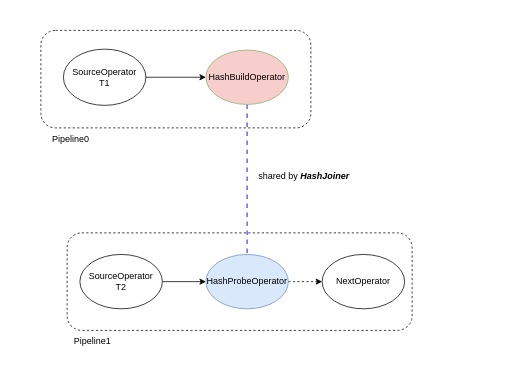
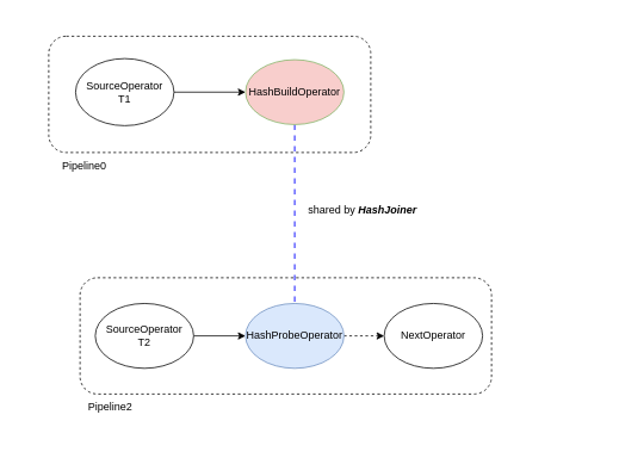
- <mxCell id="14" value="Pipeline1" style="text;html=1;strokeColor=none;fillColor=none;align=center;verticalAlign=middle;whiteSpace=wrap;rounded=0;" parent="1" vertex="1"><mxGeometry x="93" y="440" width="60" height="30" as="geometry" /></mxCell>
+ <mxCell id="14" value="Pipeline2" style="text;html=1;strokeColor=none;fillColor=none;align=center;verticalAlign=middle;whiteSpace=wrap;rounded=0;" parent="1" vertex="1"><mxGeometry x="93" y="440" width="60" height="30" as="geometry" /></mxCell>
